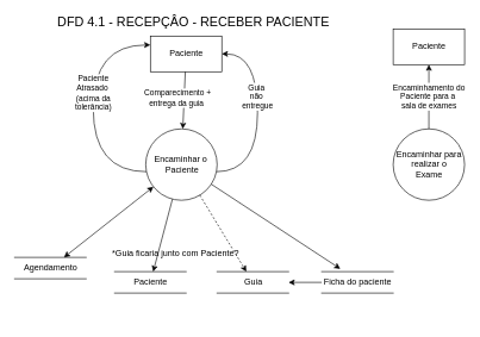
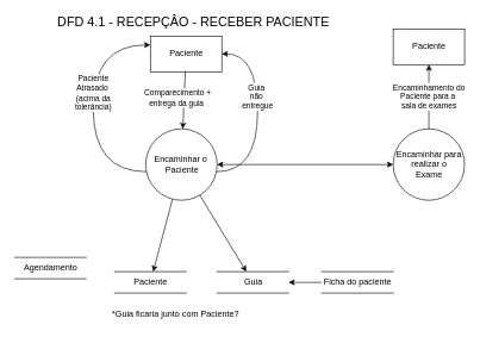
- <mxCell id="11" value="" style="endArrow=classic;html=1;startArrow=classic;startFill=1;" parent="1" source="3" target="5" edge="1"><mxGeometry width="50" height="50" relative="1" as="geometry"><mxPoint x="70" y="350" as="sourcePoint" /><mxPoint x="120" y="300" as="targetPoint" /></mxGeometry></mxCell>
+ <mxCell id="11" value="" style="endArrow=classic;html=1;startArrow=classic;startFill=1;" parent="1" source="3" target="17" edge="1"><mxGeometry width="50" height="50" relative="1" as="geometry"><mxPoint x="70" y="350" as="sourcePoint" /><mxPoint x="120" y="300" as="targetPoint" /></mxGeometry></mxCell>
- <mxCell id="15" value="" style="endArrow=classic;html=1;entryX=0.26;entryY=-0.133;entryDx=0;entryDy=0;entryPerimeter=0;" parent="1" source="3" target="14" edge="1"><mxGeometry width="50" height="50" relative="1" as="geometry"><mxPoint x="350" y="320" as="sourcePoint" /><mxPoint x="400" y="270" as="targetPoint" /></mxGeometry></mxCell>
- <mxCell id="7" value="" style="endArrow=classic;html=1;dashed=1;" parent="1" source="3" target="8" edge="1"><mxGeometry width="50" height="50" relative="1" as="geometry"><mxPoint x="380" y="260" as="sourcePoint" /><mxPoint x="430" y="210" as="targetPoint" /></mxGeometry></mxCell>
+ <mxCell id="7" value="" style="endArrow=classic;html=1;" parent="1" source="3" target="8" edge="1"><mxGeometry width="50" height="50" relative="1" as="geometry"><mxPoint x="380" y="260" as="sourcePoint" /><mxPoint x="430" y="210" as="targetPoint" /></mxGeometry></mxCell>
- <mxCell id="9" value="*Guia ficaria junto com Paciente?" style="text;html=1;align=center;verticalAlign=middle;resizable=0;points=[];autosize=1;" parent="1" vertex="1"><mxGeometry x="150" y="345" width="190" height="20" as="geometry" /></mxCell>
+ <mxCell id="9" value="*Guia ficaria junto com Paciente?" style="text;html=1;align=center;verticalAlign=middle;resizable=0;points=[];autosize=1;" parent="1" vertex="1"><mxGeometry x="150" y="430" width="190" height="20" as="geometry" /></mxCell>
